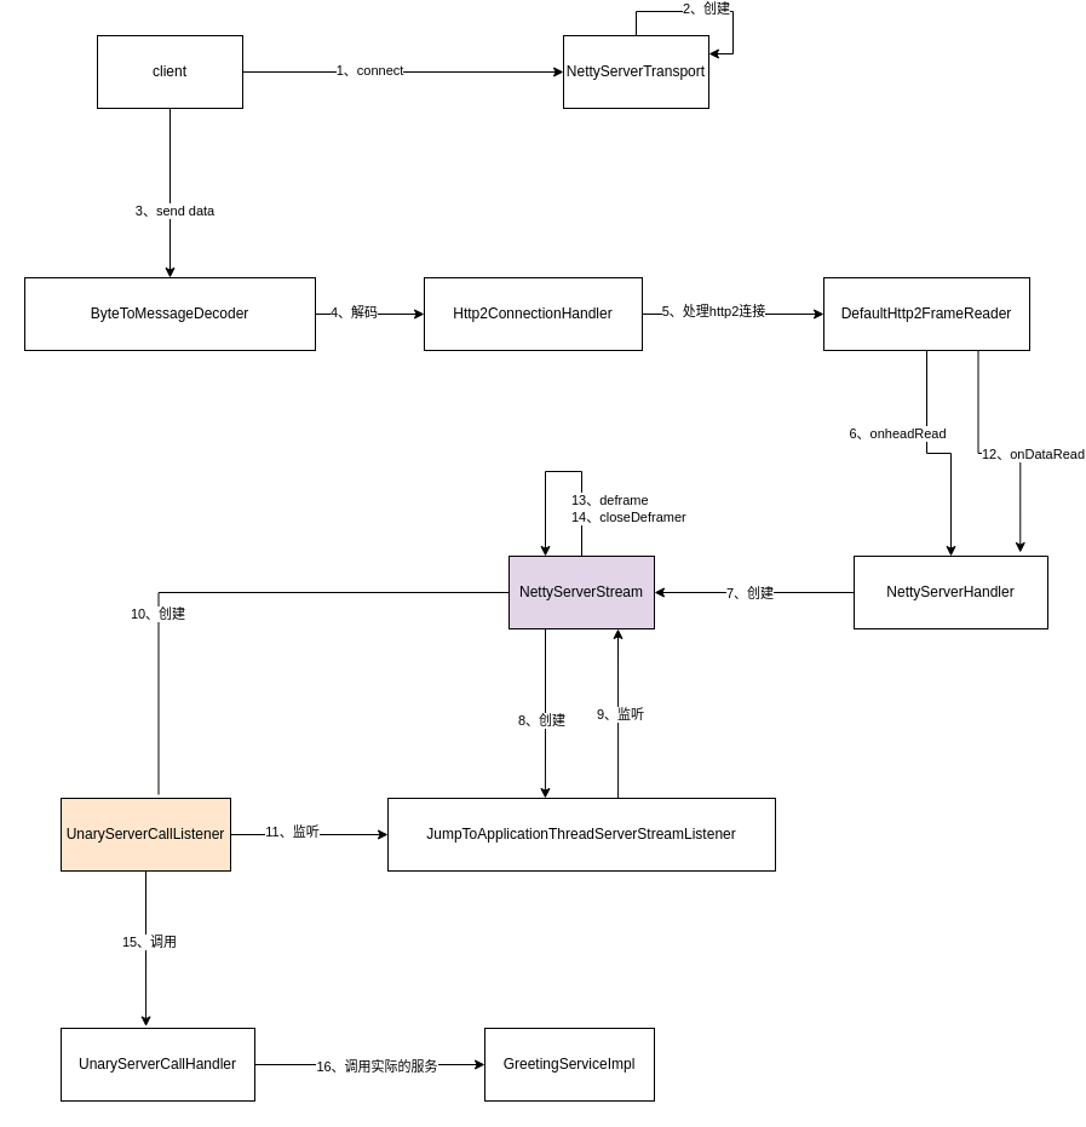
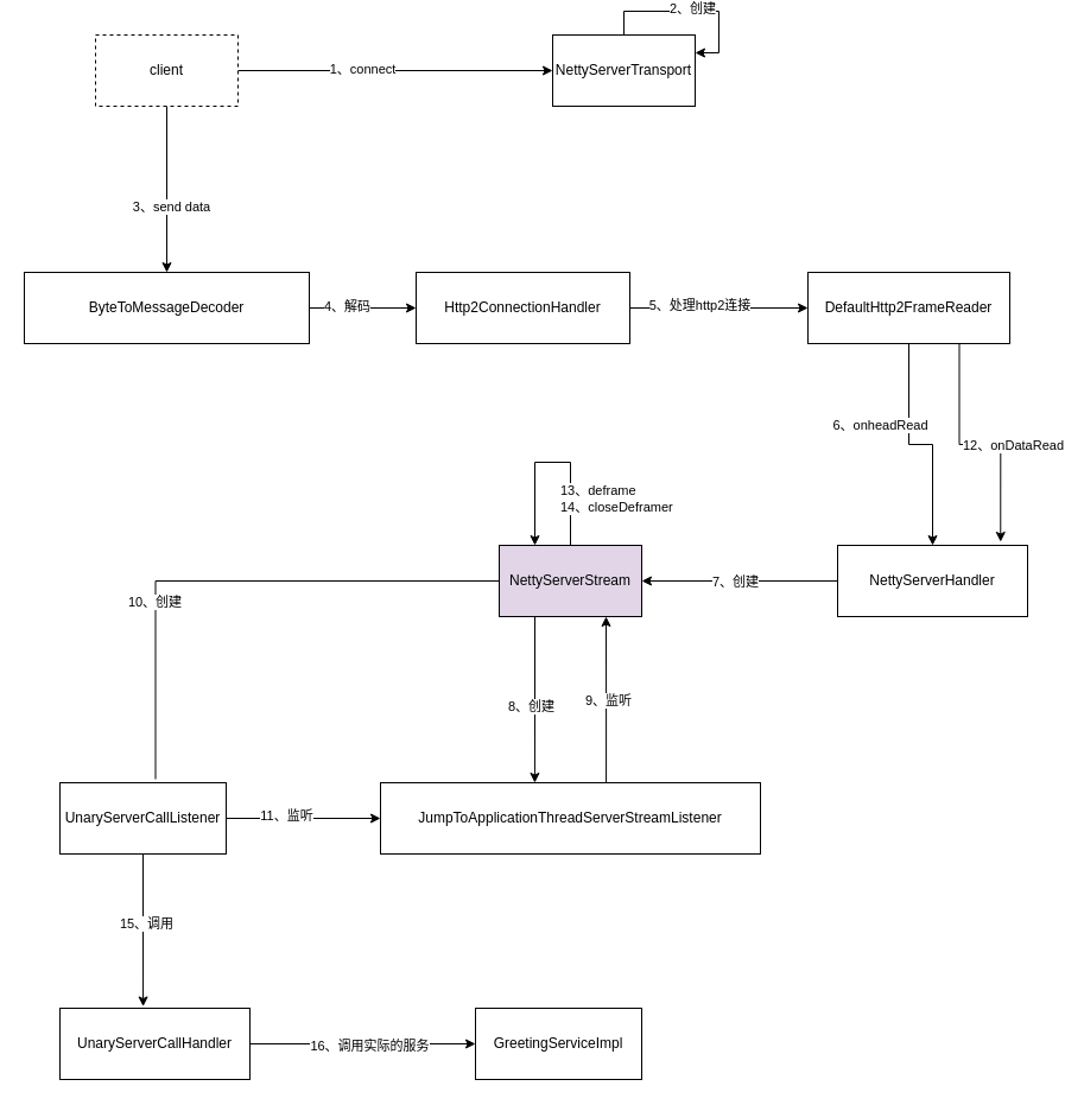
- <mxCell id="6" value="client" style="whiteSpace=wrap;html=1;" vertex="1" parent="1"><mxGeometry x="80" y="20" width="120" height="60" as="geometry" /></mxCell>
+ <mxCell id="6" value="client" style="whiteSpace=wrap;html=1;dashed=1;" vertex="1" parent="1"><mxGeometry x="80" y="20" width="120" height="60" as="geometry" /></mxCell>
- <mxCell id="40" value="UnaryServerCallListener" style="whiteSpace=wrap;html=1;fillColor=#ffe6cc;" vertex="1" parent="1"><mxGeometry x="50" y="650" width="140" height="60" as="geometry" /></mxCell>
+ <mxCell id="40" value="UnaryServerCallListener" style="whiteSpace=wrap;html=1;" vertex="1" parent="1"><mxGeometry x="50" y="650" width="140" height="60" as="geometry" /></mxCell>
